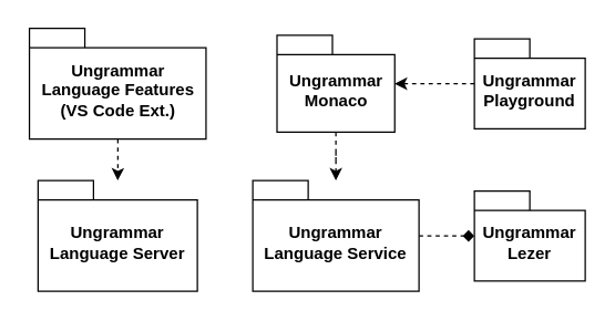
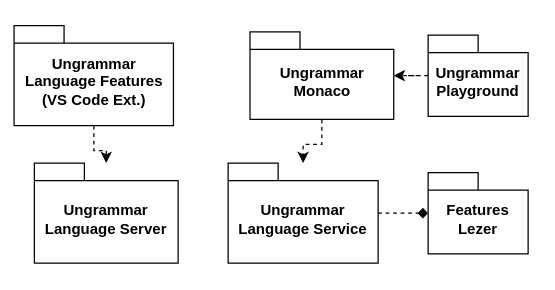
- <mxCell id="9" value="Ungrammar Language Features (VS Code Ext.)" style="shape=folder;fontStyle=1;spacingTop=10;tabWidth=40;tabHeight=14;tabPosition=left;html=1;whiteSpace=wrap;" vertex="1" parent="1"><mxGeometry x="20.75" y="20" width="127.5" height="80" as="geometry" /></mxCell>
+ <mxCell id="9" value="Ungrammar Language Features (VS Code Ext.)" style="shape=folder;fontStyle=1;spacingTop=10;tabWidth=40;tabHeight=14;tabPosition=left;html=1;whiteSpace=wrap;" vertex="1" parent="1"><mxGeometry x="10.75" y="20" width="127.5" height="80" as="geometry" /></mxCell>
- <mxCell id="7" value="Ungrammar Monaco" style="shape=folder;fontStyle=1;spacingTop=10;tabWidth=40;tabHeight=14;tabPosition=left;html=1;whiteSpace=wrap;" vertex="1" parent="1"><mxGeometry x="199.5" y="25" width="85" height="70" as="geometry" /></mxCell>
+ <mxCell id="7" value="Ungrammar Monaco" style="shape=folder;fontStyle=1;spacingTop=10;tabWidth=40;tabHeight=14;tabPosition=left;html=1;whiteSpace=wrap;" vertex="1" parent="1"><mxGeometry x="199.5" y="25" width="115" height="70" as="geometry" /></mxCell>
- <mxCell id="4" value="Ungrammar Lezer" style="shape=folder;fontStyle=1;spacingTop=10;tabWidth=40;tabHeight=14;tabPosition=left;html=1;whiteSpace=wrap;" vertex="1" parent="1"><mxGeometry x="342" y="137.5" width="80" height="65" as="geometry" /></mxCell>
+ <mxCell id="4" value="Features Lezer" style="shape=folder;fontStyle=1;spacingTop=10;tabWidth=40;tabHeight=14;tabPosition=left;html=1;whiteSpace=wrap;" vertex="1" parent="1"><mxGeometry x="342" y="137.5" width="80" height="65" as="geometry" /></mxCell>
